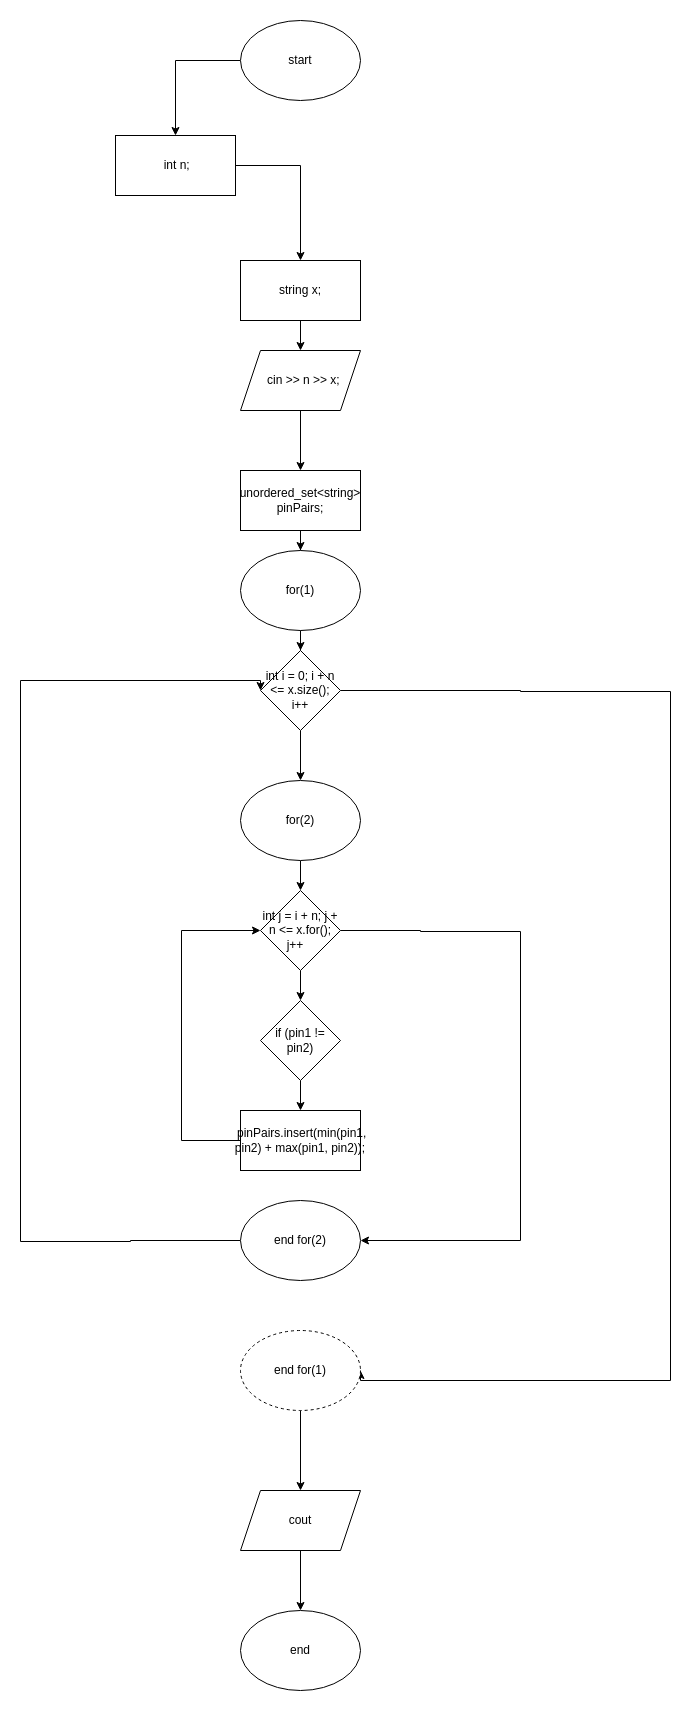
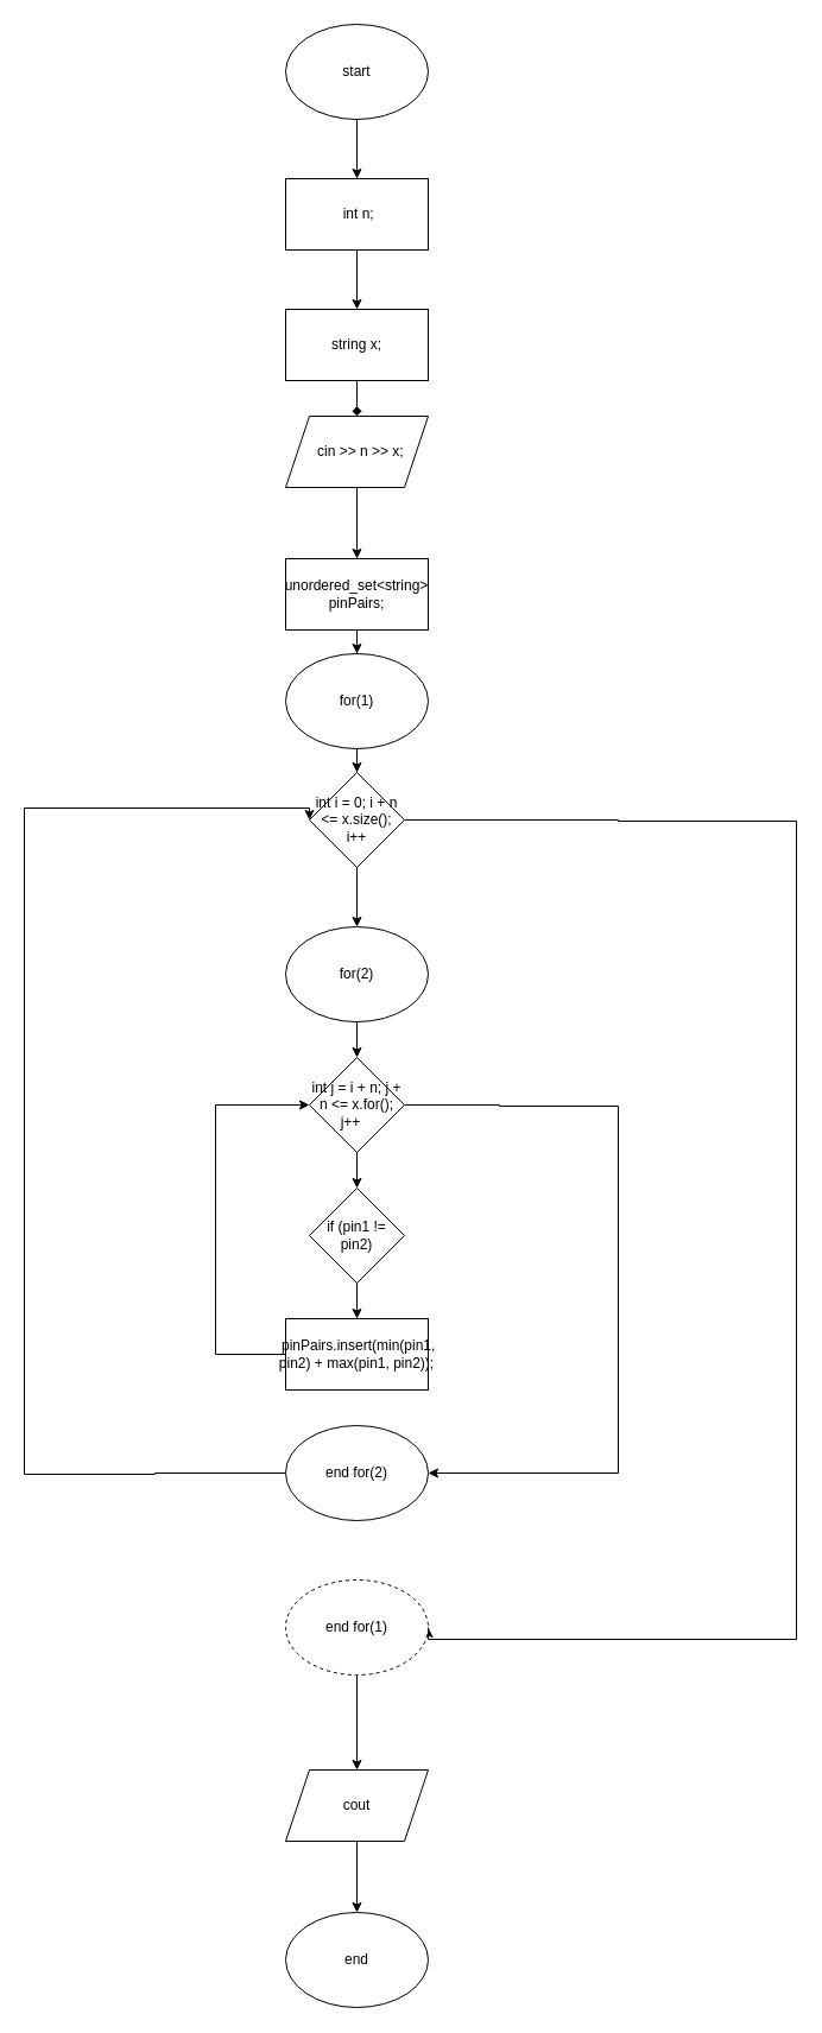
- <mxCell id="5" value="&amp;nbsp;int n;" style="rounded=0;whiteSpace=wrap;html=1;" vertex="1" parent="1"><mxGeometry x="115" y="135" width="120" height="60" as="geometry" /></mxCell>
+ <mxCell id="5" value="&amp;nbsp;int n;" style="rounded=0;whiteSpace=wrap;html=1;" vertex="1" parent="1"><mxGeometry x="240" y="150" width="120" height="60" as="geometry" /></mxCell>
- <mxCell id="6" style="edgeStyle=orthogonalEdgeStyle;rounded=0;orthogonalLoop=1;jettySize=auto;html=1;entryX=0.5;entryY=0;entryDx=0;entryDy=0;" edge="1" parent="1" source="7" target="9"><mxGeometry relative="1" as="geometry" /></mxCell>
+ <mxCell id="6" style="edgeStyle=orthogonalEdgeStyle;rounded=0;orthogonalLoop=1;jettySize=auto;html=1;entryX=0.5;entryY=0;entryDx=0;entryDy=0;endArrow=diamond;" edge="1" parent="1" source="7" target="9"><mxGeometry relative="1" as="geometry" /></mxCell>
